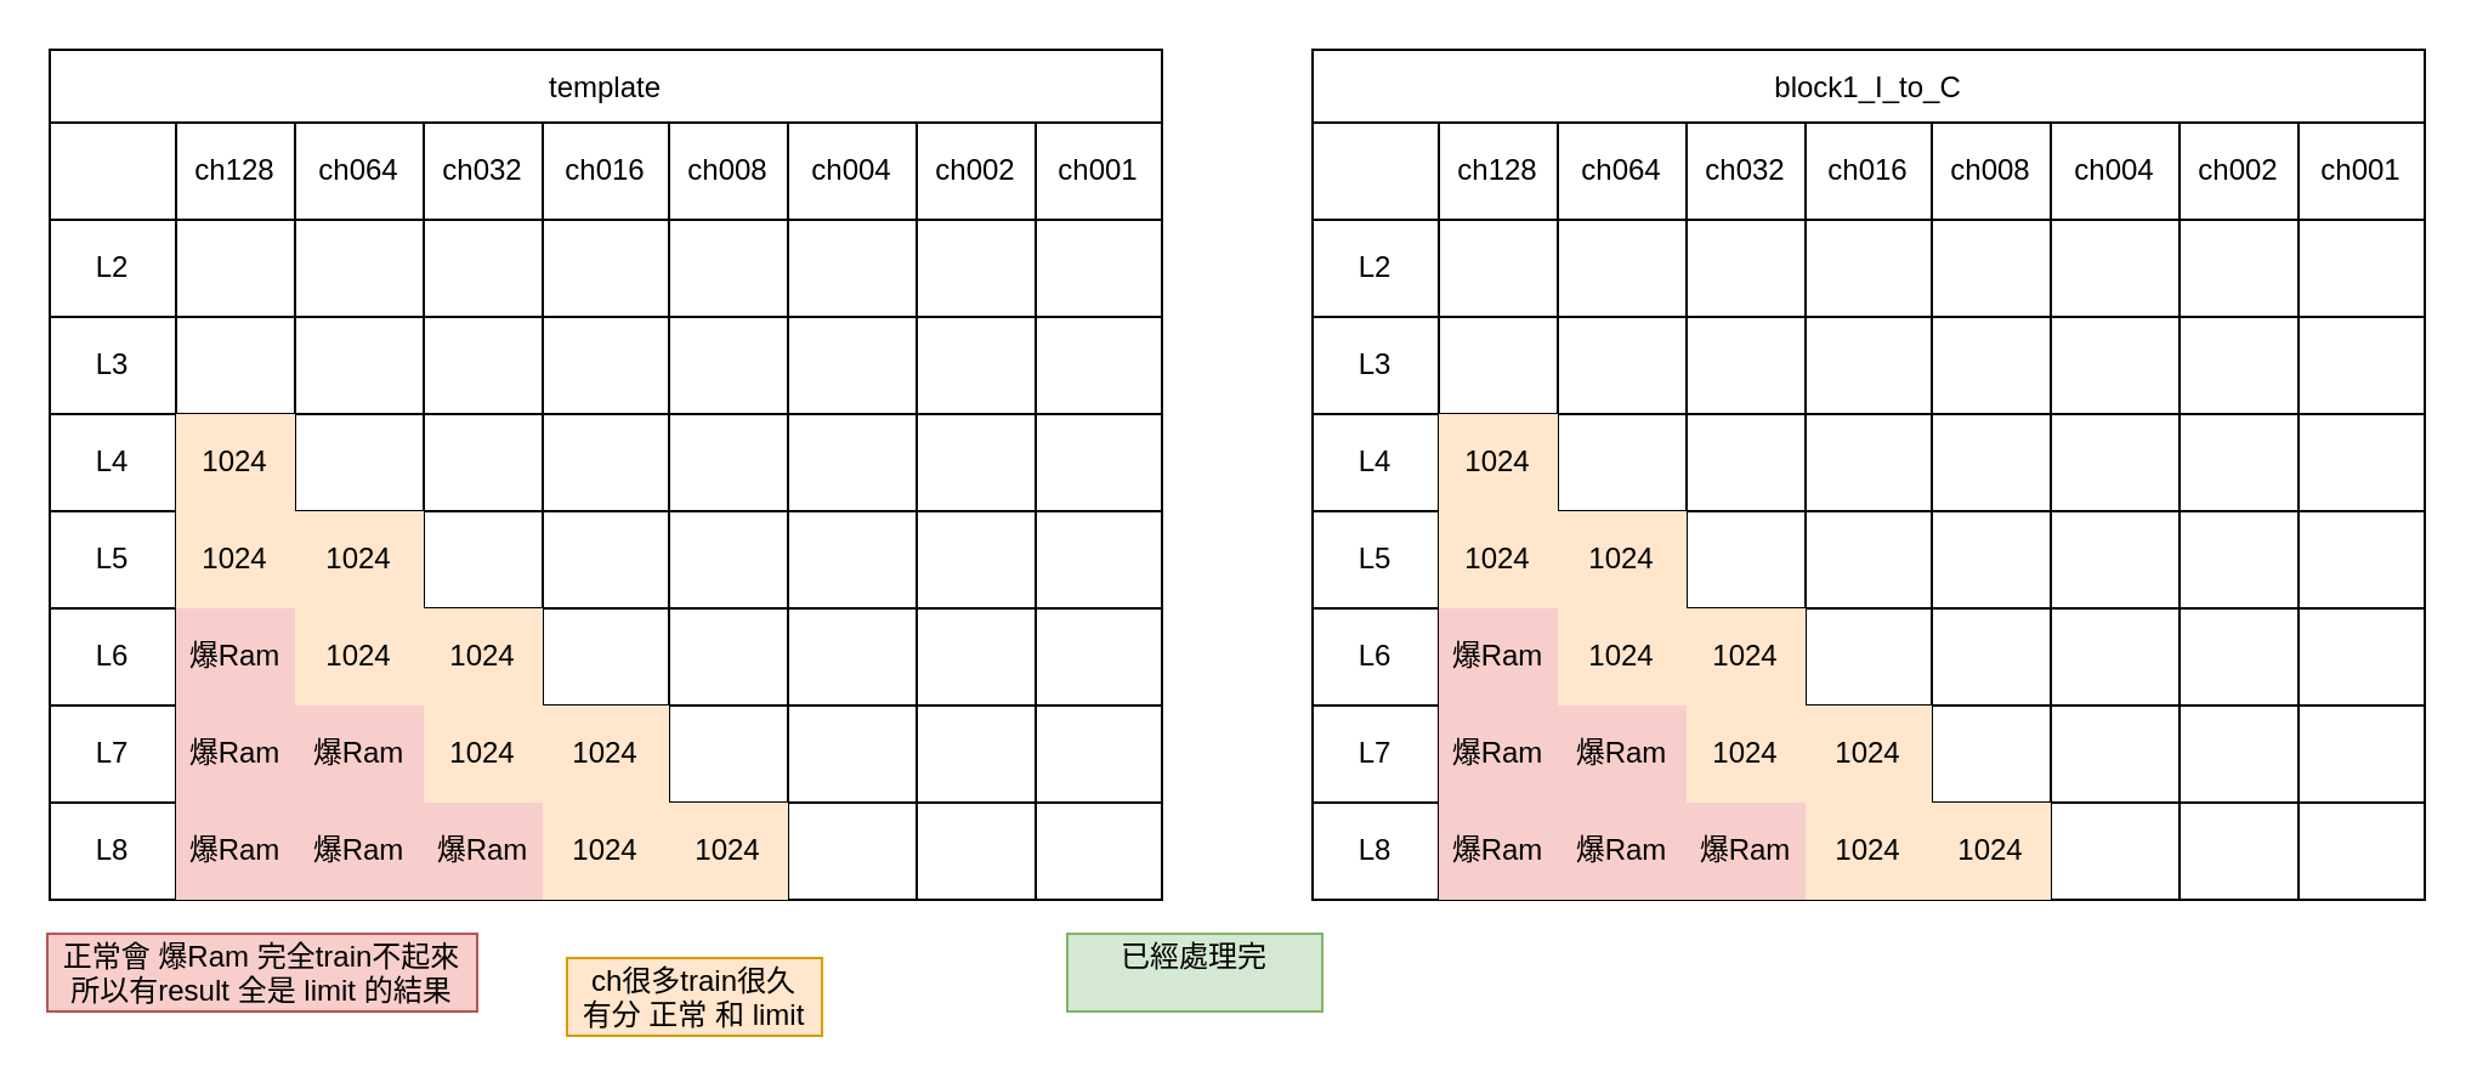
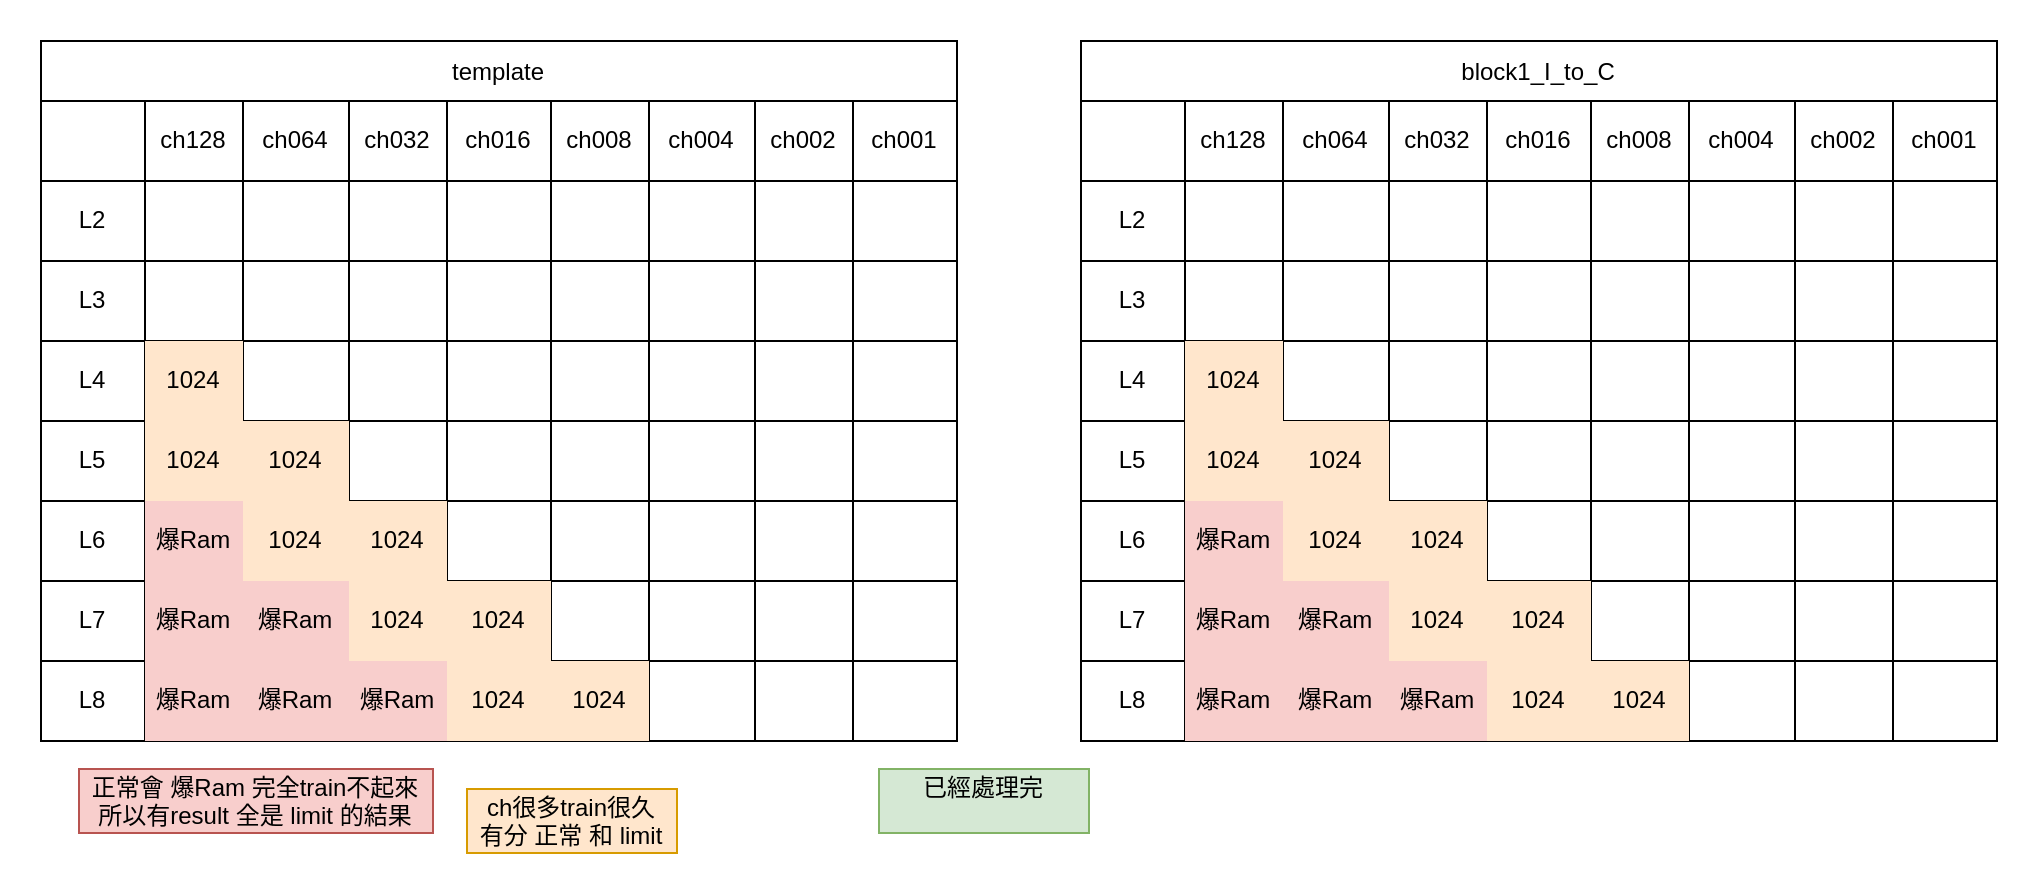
- <mxCell id="84" value="正常會 爆Ram 完全train不起來&lt;br&gt;所以有result 全是 limit 的結果" style="rounded=0;whiteSpace=wrap;html=1;verticalAlign=top;spacingBottom=0;spacingTop=-4;spacing=2;fillColor=#f8cecc;strokeColor=#b85450;" parent="1" vertex="1"><mxGeometry x="19" y="384" width="177" height="32" as="geometry" /></mxCell>
+ <mxCell id="84" value="正常會 爆Ram 完全train不起來&lt;br&gt;所以有result 全是 limit 的結果" style="rounded=0;whiteSpace=wrap;html=1;verticalAlign=top;spacingBottom=0;spacingTop=-4;spacing=2;fillColor=#f8cecc;strokeColor=#b85450;" parent="1" vertex="1"><mxGeometry x="39" y="384" width="177" height="32" as="geometry" /></mxCell>
